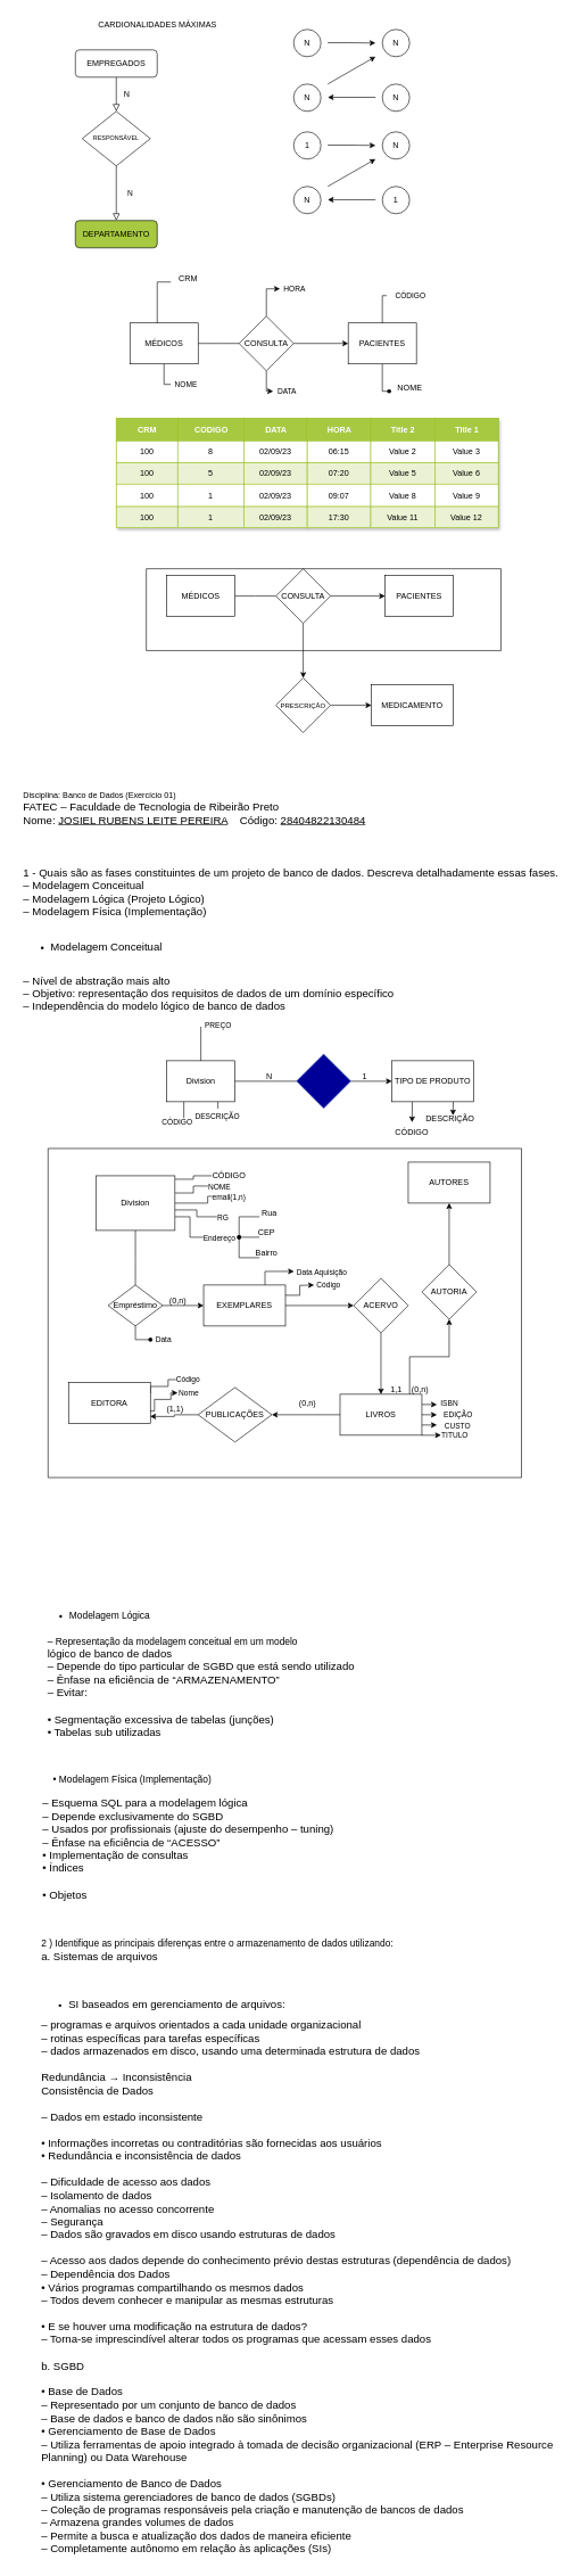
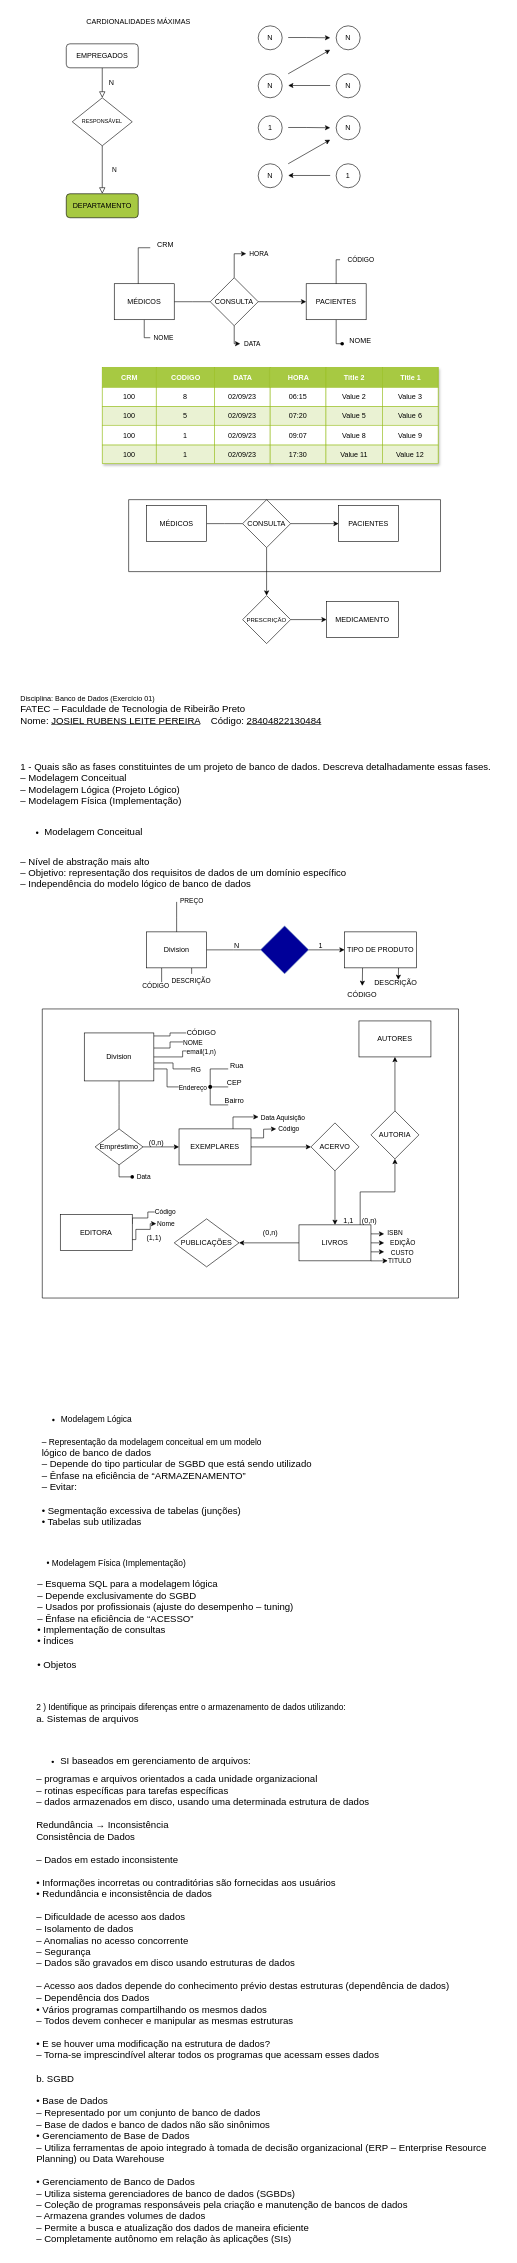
- <mxCell id="168" value="" style="edgeStyle=orthogonalEdgeStyle;rounded=0;orthogonalLoop=1;jettySize=auto;html=1;entryX=0.997;entryY=0.825;entryDx=0;entryDy=0;entryPerimeter=0;" parent="95" source="161" target="167" edge="1"><mxGeometry relative="1" as="geometry" /></mxCell>
